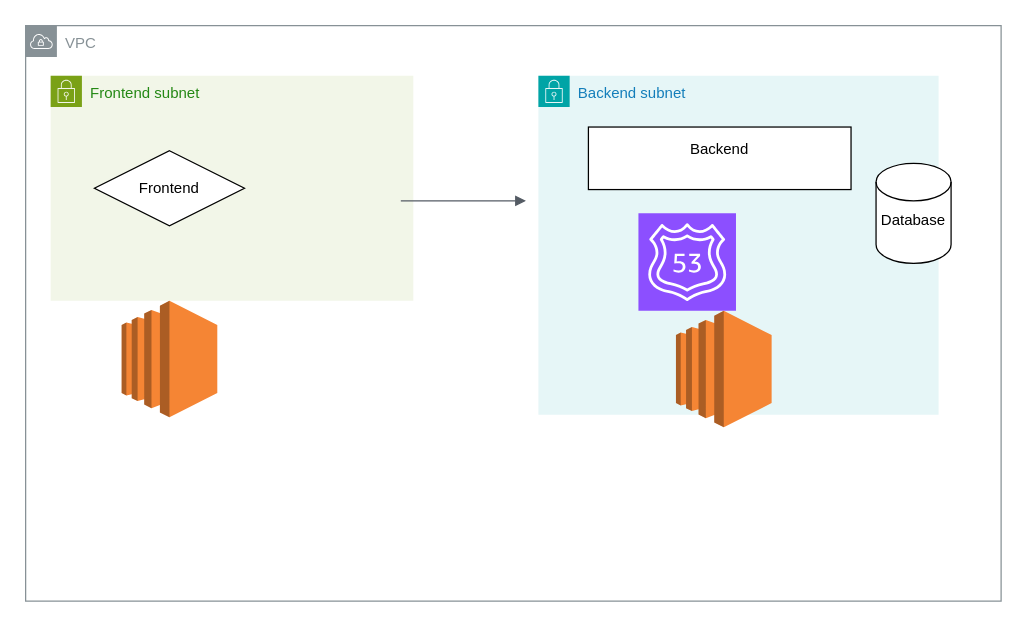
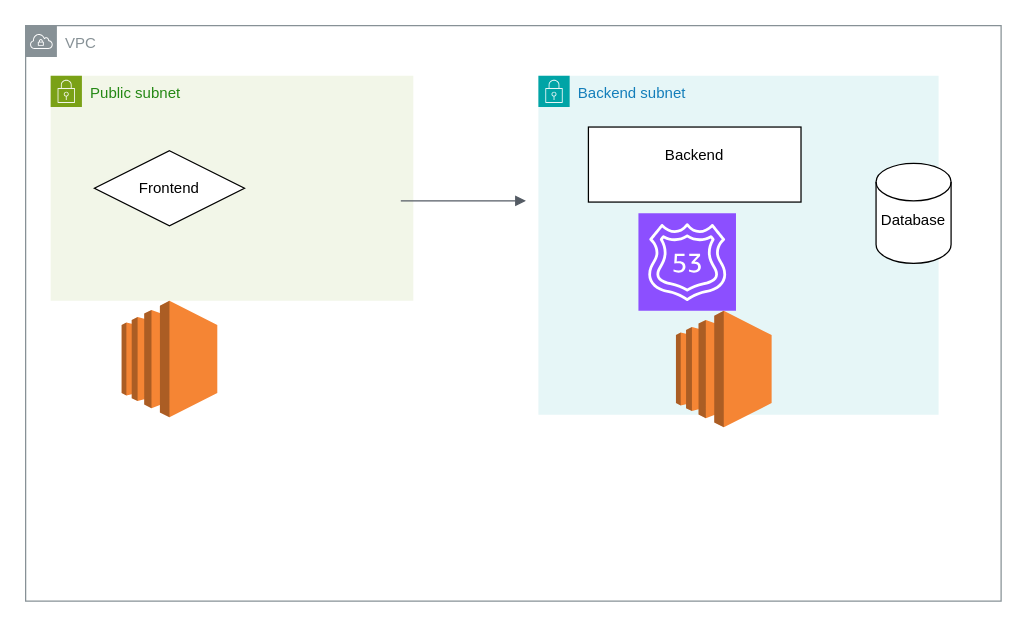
- <mxCell id="3" value="Frontend subnet" style="points=[[0,0],[0.25,0],[0.5,0],[0.75,0],[1,0],[1,0.25],[1,0.5],[1,0.75],[1,1],[0.75,1],[0.5,1],[0.25,1],[0,1],[0,0.75],[0,0.5],[0,0.25]];outlineConnect=0;gradientColor=none;html=1;whiteSpace=wrap;fontSize=12;fontStyle=0;container=1;pointerEvents=0;collapsible=0;recursiveResize=0;shape=mxgraph.aws4.group;grIcon=mxgraph.aws4.group_security_group;grStroke=0;strokeColor=#7AA116;fillColor=#F2F6E8;verticalAlign=top;align=left;spacingLeft=30;fontColor=#248814;dashed=0;" vertex="1" parent="1"><mxGeometry x="40" y="60" width="290" height="180" as="geometry" /></mxCell>
+ <mxCell id="3" value="Public subnet" style="points=[[0,0],[0.25,0],[0.5,0],[0.75,0],[1,0],[1,0.25],[1,0.5],[1,0.75],[1,1],[0.75,1],[0.5,1],[0.25,1],[0,1],[0,0.75],[0,0.5],[0,0.25]];outlineConnect=0;gradientColor=none;html=1;whiteSpace=wrap;fontSize=12;fontStyle=0;container=1;pointerEvents=0;collapsible=0;recursiveResize=0;shape=mxgraph.aws4.group;grIcon=mxgraph.aws4.group_security_group;grStroke=0;strokeColor=#7AA116;fillColor=#F2F6E8;verticalAlign=top;align=left;spacingLeft=30;fontColor=#248814;dashed=0;" vertex="1" parent="1"><mxGeometry x="40" y="60" width="290" height="180" as="geometry" /></mxCell>
- <mxCell id="8" value="Backend&lt;div&gt;&lt;br&gt;&lt;/div&gt;" style="rounded=0;whiteSpace=wrap;html=1;" vertex="1" parent="6"><mxGeometry x="40" y="41" width="210" height="50" as="geometry" /></mxCell>
+ <mxCell id="8" value="Backend&lt;div&gt;&lt;br&gt;&lt;/div&gt;" style="rounded=0;whiteSpace=wrap;html=1;" vertex="1" parent="6"><mxGeometry x="40" y="41" width="170" height="60" as="geometry" /></mxCell>
